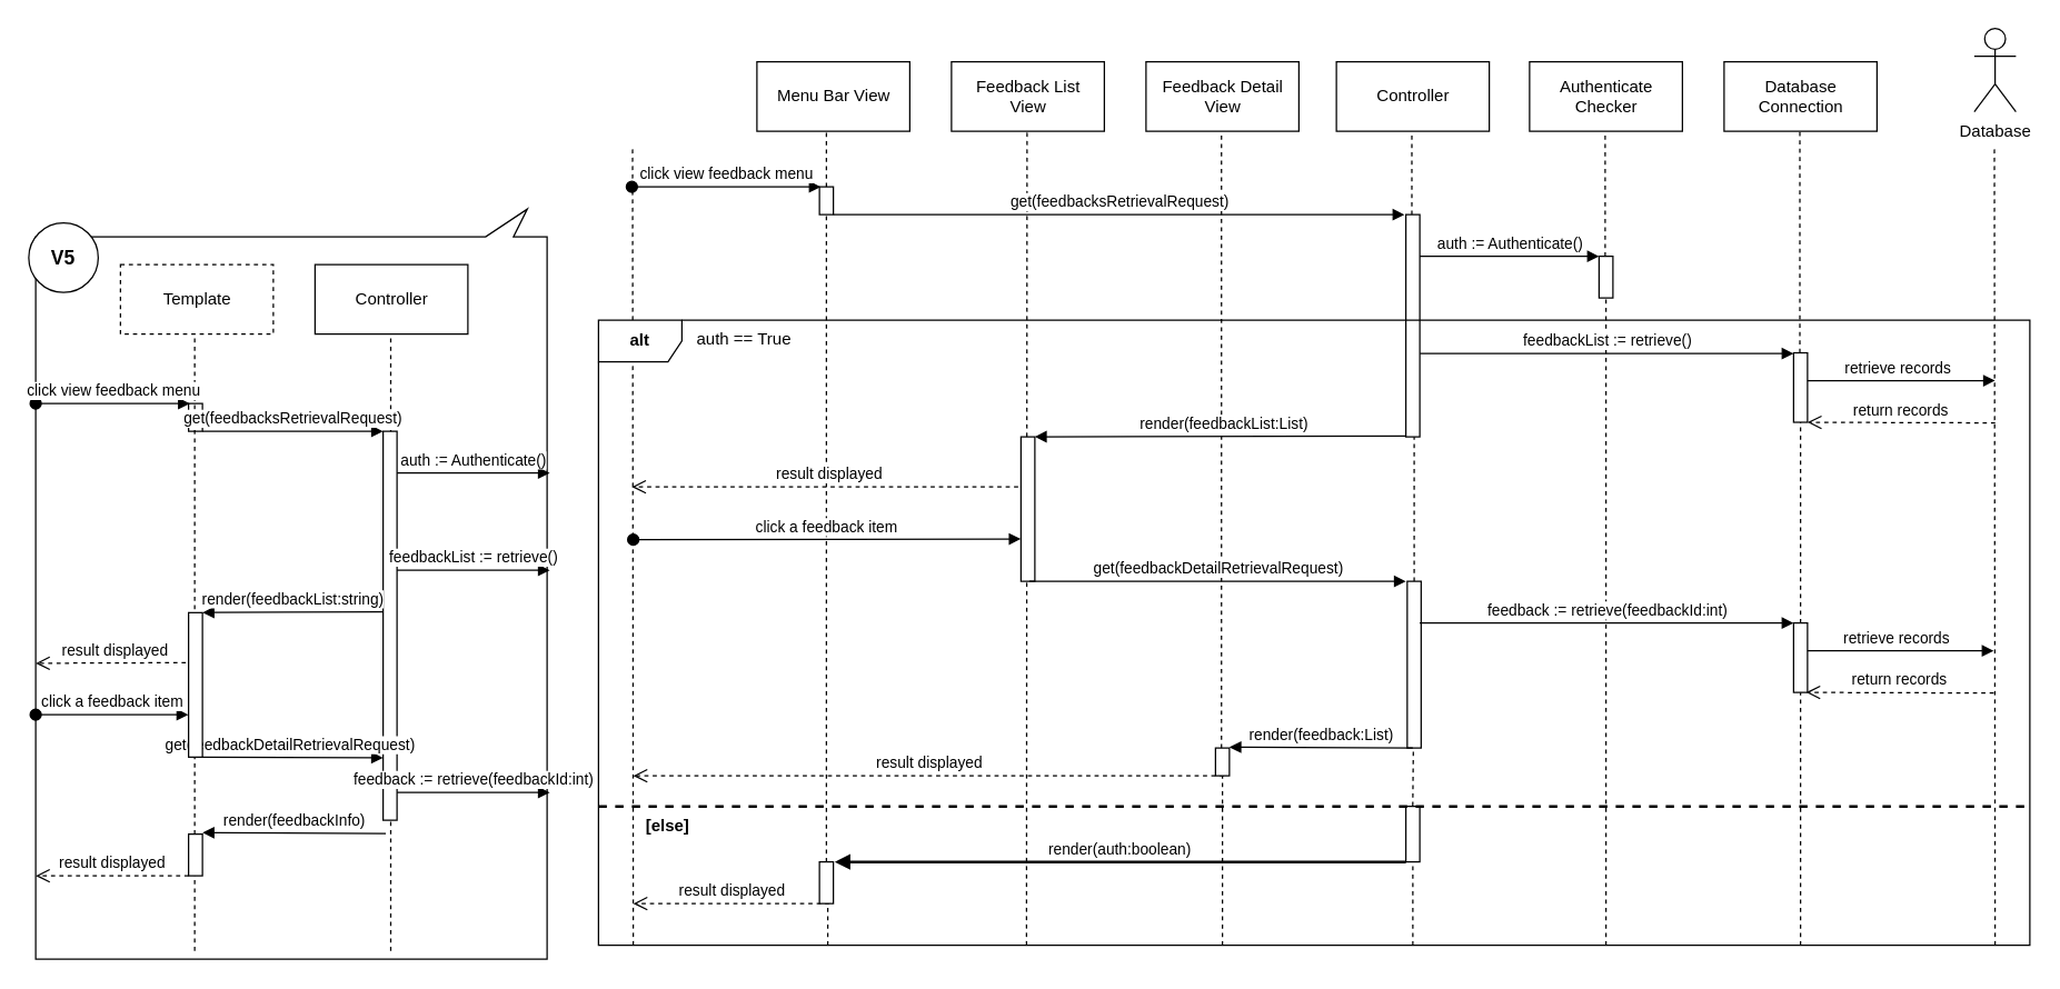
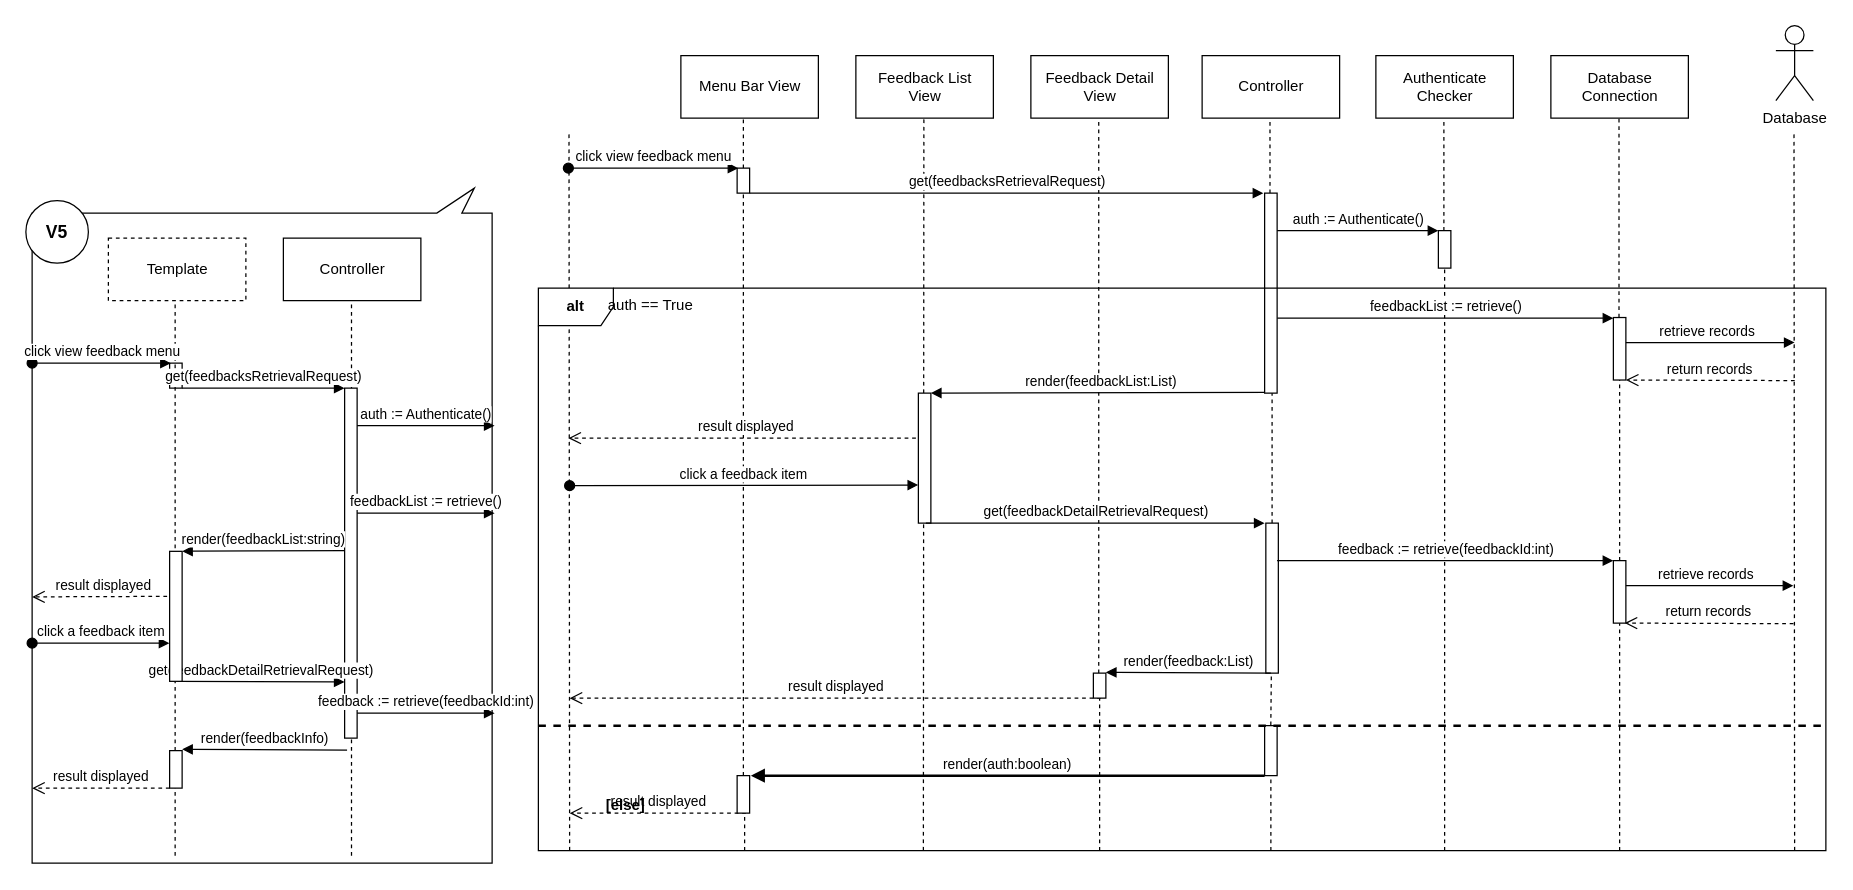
- <mxCell id="77" value="auth == True" style="text;html=1;strokeColor=none;fillColor=none;align=center;verticalAlign=middle;whiteSpace=wrap;rounded=0;" vertex="1" parent="1"><mxGeometry x="490" y="233.52" width="90" height="20" as="geometry" /></mxCell>
+ <mxCell id="77" value="auth == True" style="text;html=1;strokeColor=none;fillColor=none;align=center;verticalAlign=middle;whiteSpace=wrap;rounded=0;" vertex="1" parent="1"><mxGeometry x="475" y="233.52" width="90" height="20" as="geometry" /></mxCell>
- <mxCell id="78" value="&lt;b&gt;[else]&lt;/b&gt;" style="text;html=1;strokeColor=none;fillColor=none;align=center;verticalAlign=middle;whiteSpace=wrap;rounded=0;" vertex="1" parent="1"><mxGeometry x="460" y="584" width="40" height="20" as="geometry" /></mxCell>
+ <mxCell id="78" value="&lt;b&gt;[else]&lt;/b&gt;" style="text;html=1;strokeColor=none;fillColor=none;align=center;verticalAlign=middle;whiteSpace=wrap;rounded=0;" vertex="1" parent="1"><mxGeometry x="480" y="634" width="40" height="20" as="geometry" /></mxCell>
